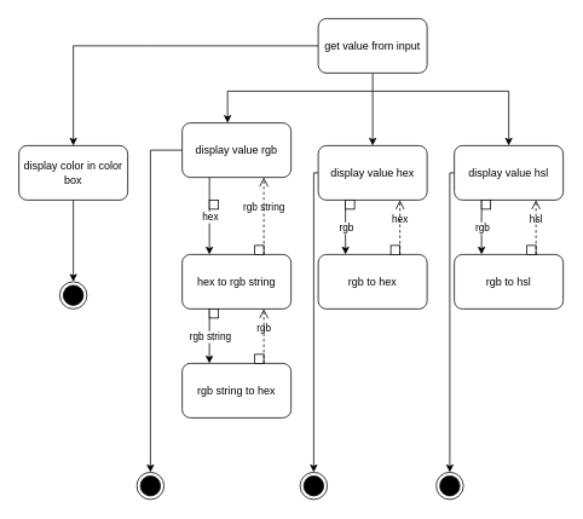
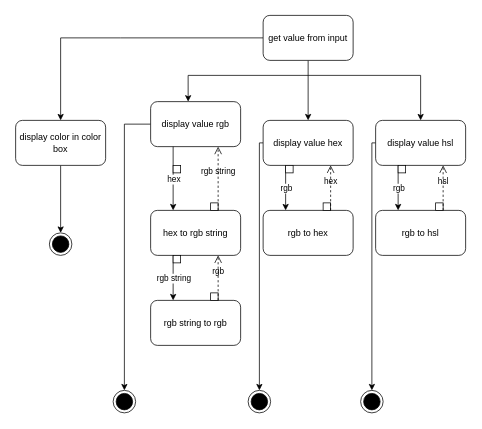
- <mxCell id="38" value="rgb string to hex" style="rounded=1;whiteSpace=wrap;html=1;" vertex="1" parent="1"><mxGeometry x="200" y="400" width="120" height="60" as="geometry" /></mxCell>
+ <mxCell id="38" value="rgb string to rgb" style="rounded=1;whiteSpace=wrap;html=1;" vertex="1" parent="1"><mxGeometry x="200" y="400" width="120" height="60" as="geometry" /></mxCell>
